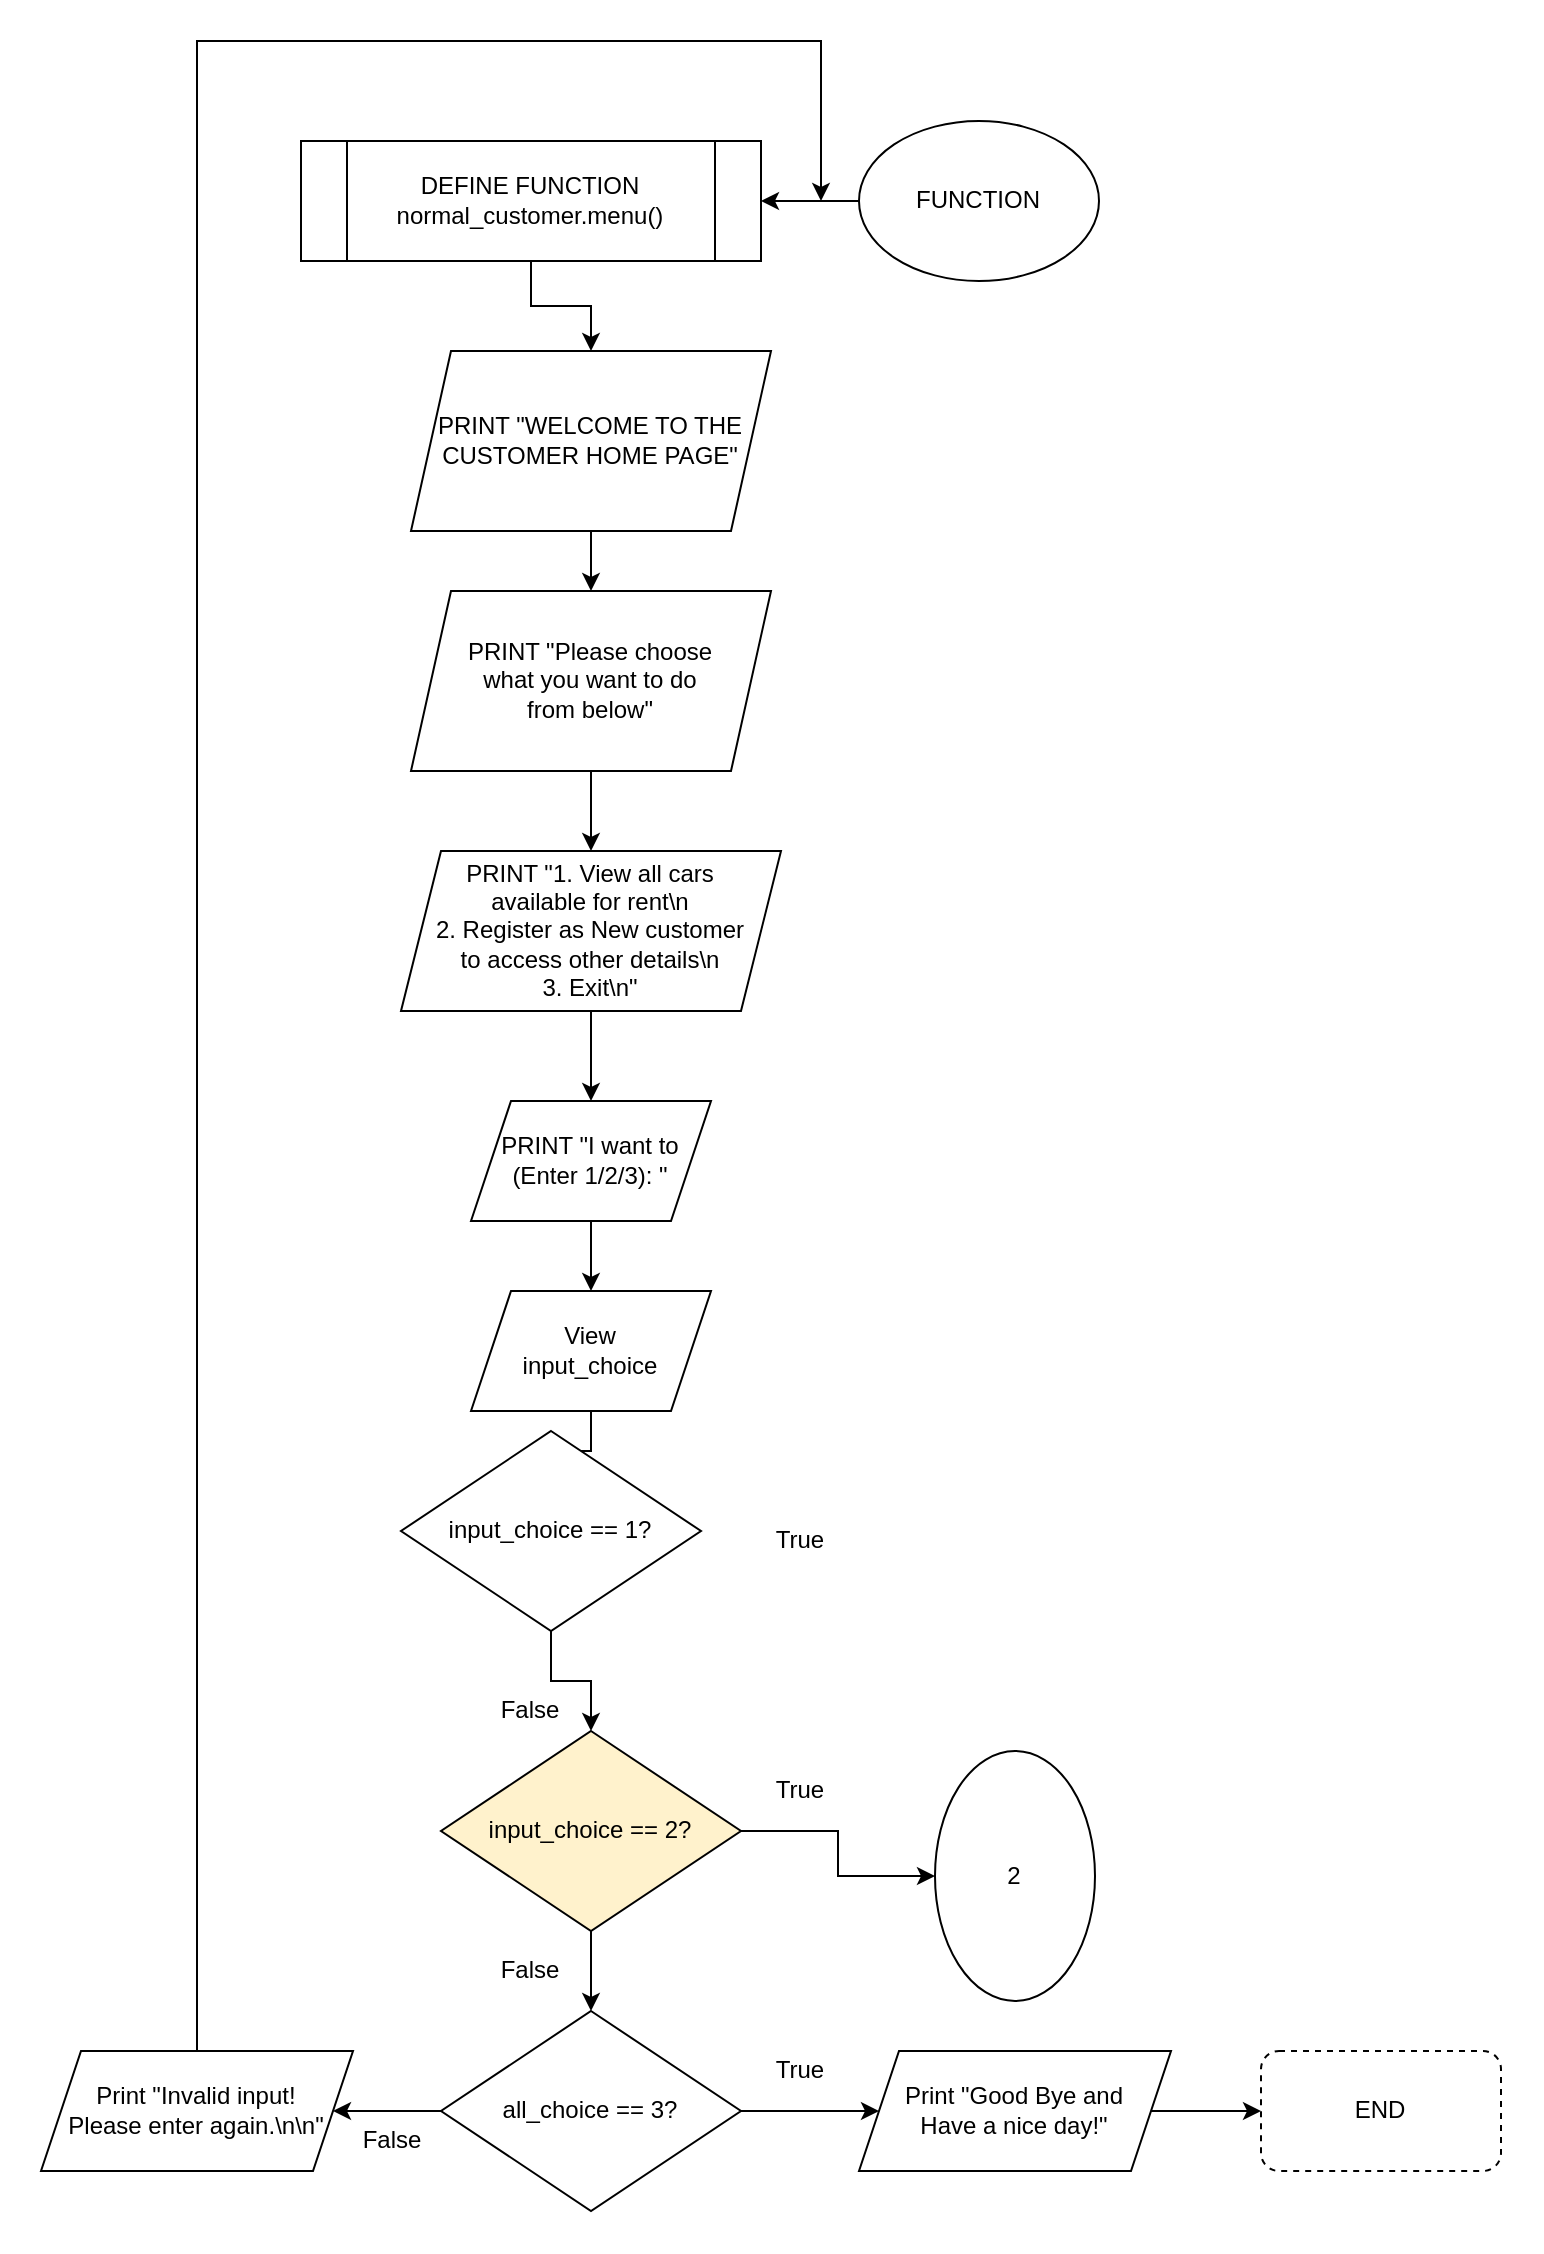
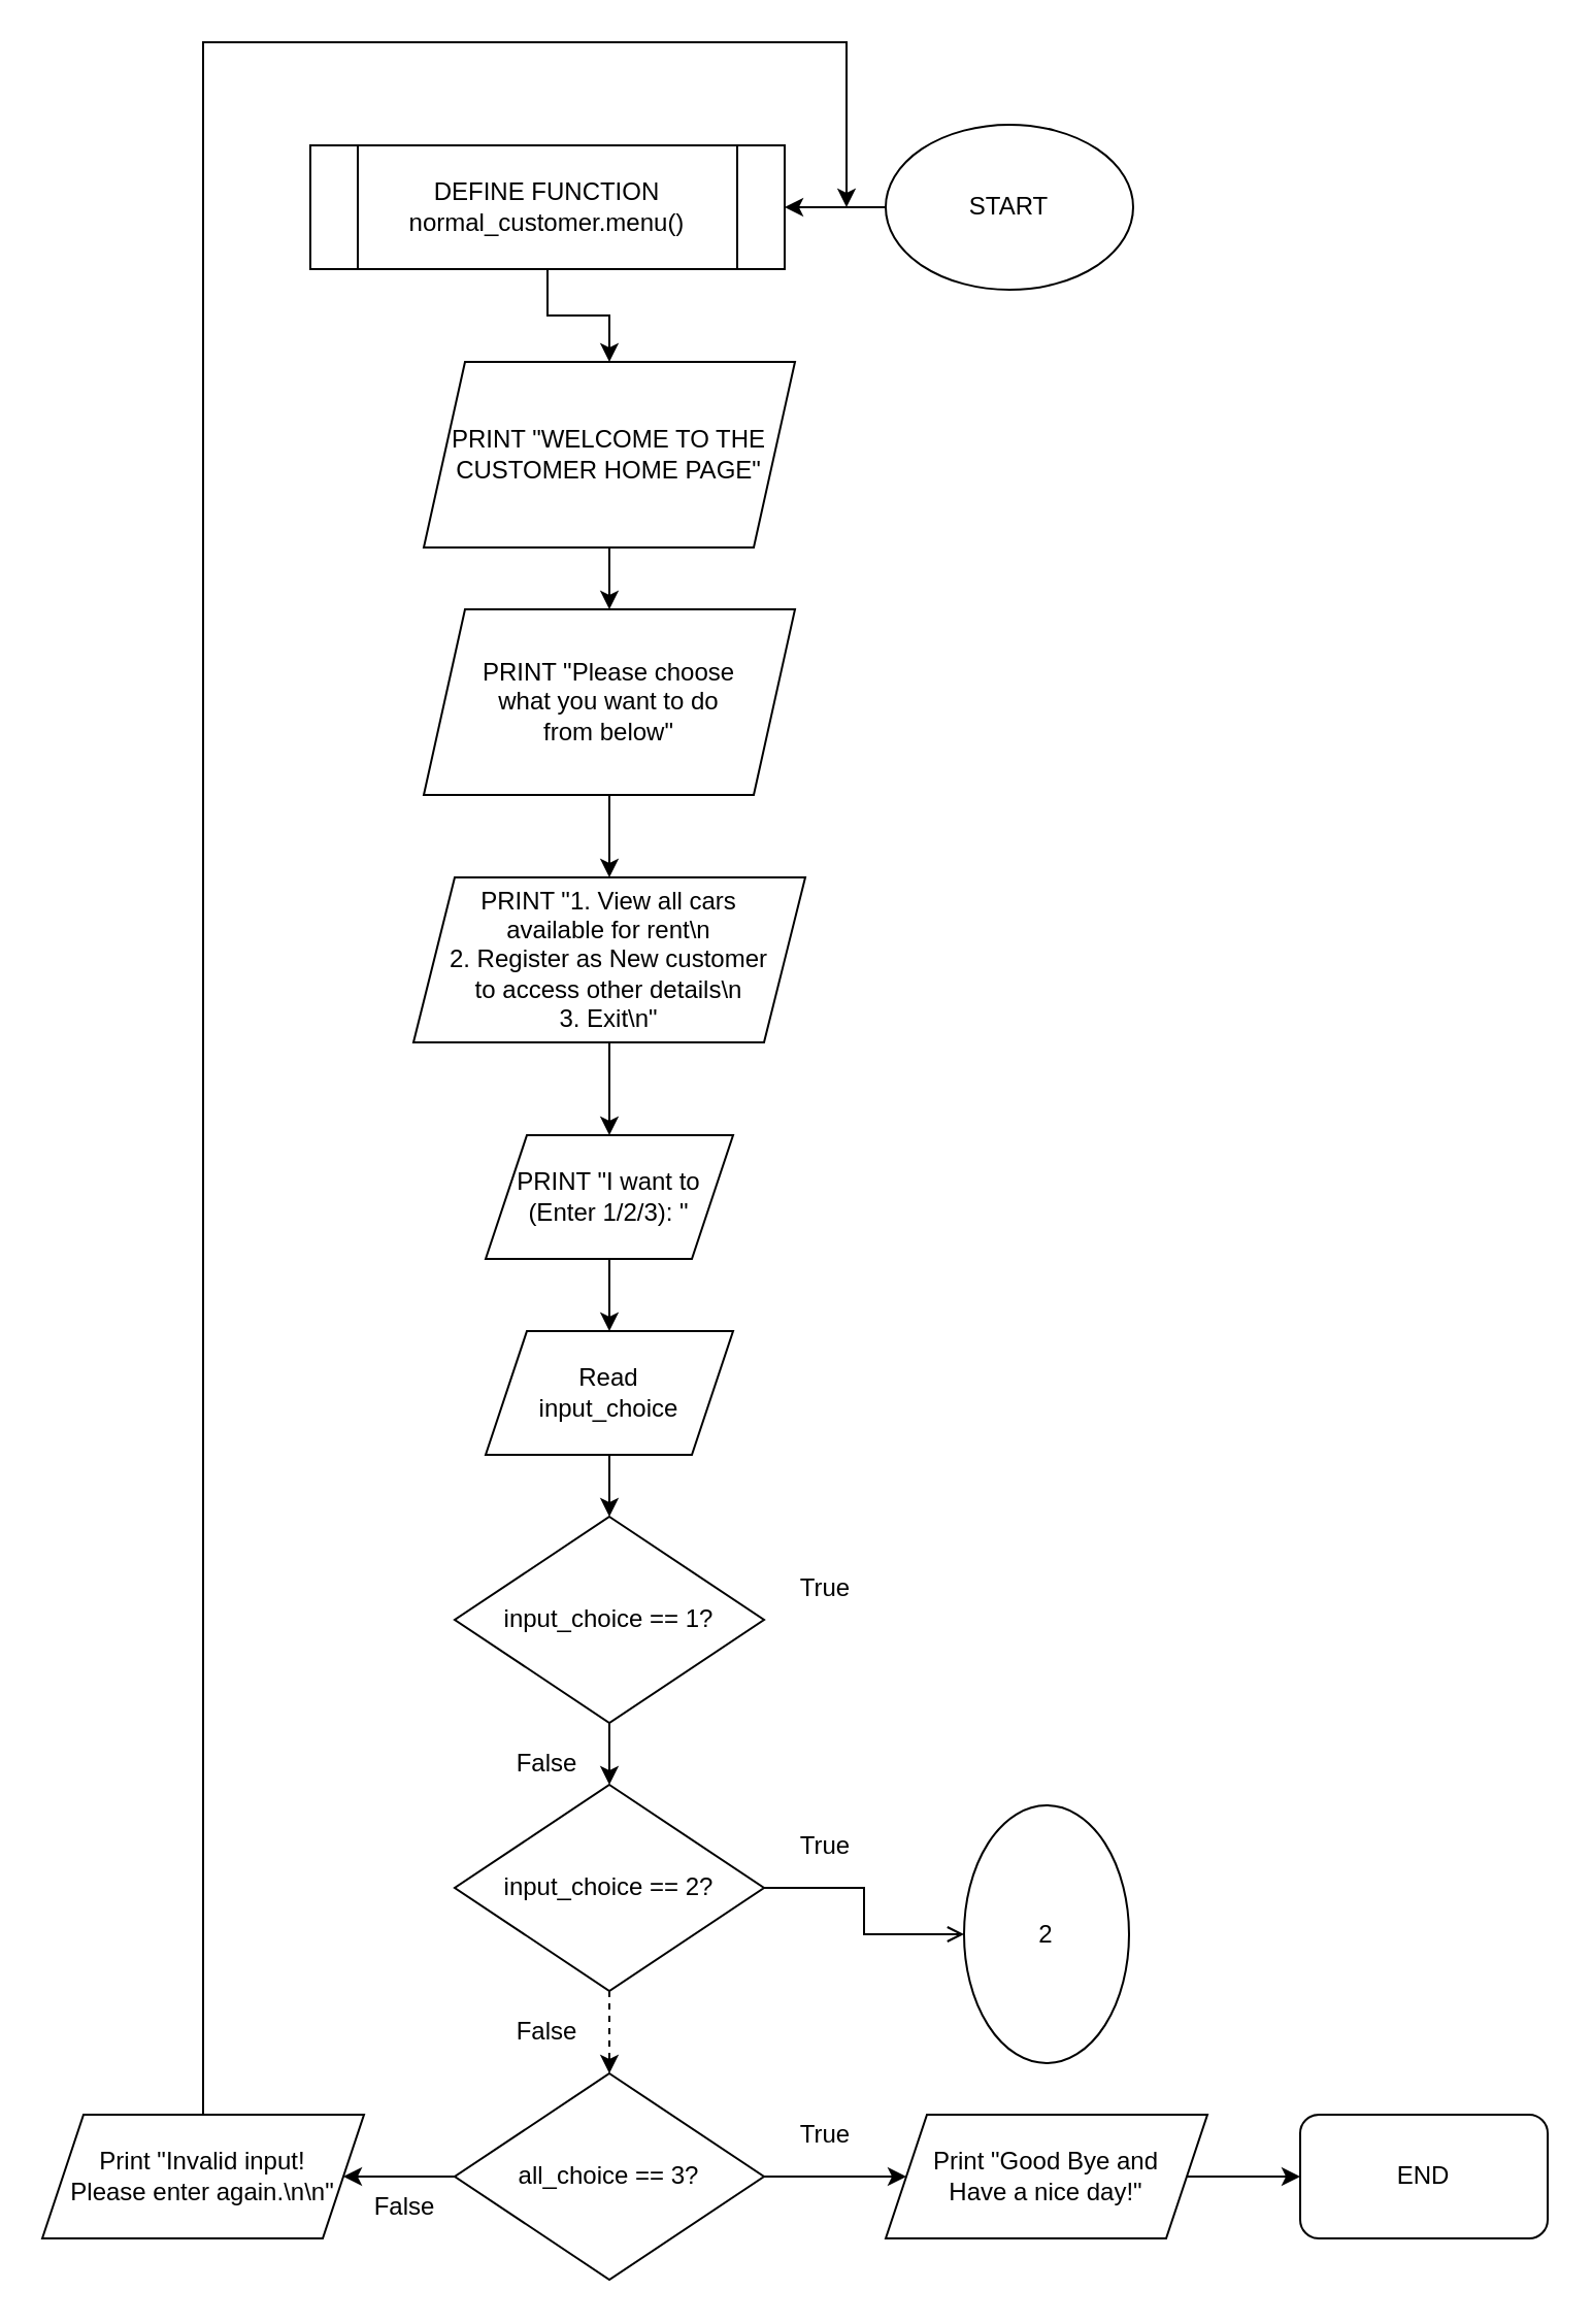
- <mxCell id="35" value="FUNCTION" style="ellipse;whiteSpace=wrap;html=1;" vertex="1" parent="1"><mxGeometry x="429" y="60" width="120" height="80" as="geometry" /></mxCell>
+ <mxCell id="35" value="START" style="ellipse;whiteSpace=wrap;html=1;" vertex="1" parent="1"><mxGeometry x="429" y="60" width="120" height="80" as="geometry" /></mxCell>
- <mxCell id="11" value="&lt;div&gt;View &lt;br&gt;&lt;/div&gt;&lt;div&gt;input_choice&lt;/div&gt;" style="shape=parallelogram;perimeter=parallelogramPerimeter;whiteSpace=wrap;html=1;fixedSize=1;" vertex="1" parent="1"><mxGeometry x="235" y="645" width="120" height="60" as="geometry" /></mxCell>
+ <mxCell id="11" value="&lt;div&gt;Read &lt;br&gt;&lt;/div&gt;&lt;div&gt;input_choice&lt;/div&gt;" style="shape=parallelogram;perimeter=parallelogramPerimeter;whiteSpace=wrap;html=1;fixedSize=1;" vertex="1" parent="1"><mxGeometry x="235" y="645" width="120" height="60" as="geometry" /></mxCell>
- <mxCell id="13" value="&lt;div&gt;input_choice == 1?&lt;br&gt;&lt;/div&gt;" style="rhombus;whiteSpace=wrap;html=1;" vertex="1" parent="1"><mxGeometry x="200" y="715" width="150" height="100" as="geometry" /></mxCell>
+ <mxCell id="13" value="&lt;div&gt;input_choice == 1?&lt;br&gt;&lt;/div&gt;" style="rhombus;whiteSpace=wrap;html=1;" vertex="1" parent="1"><mxGeometry x="220" y="735" width="150" height="100" as="geometry" /></mxCell>
- <mxCell id="16" value="&lt;div&gt;input_choice == 2?&lt;br&gt;&lt;/div&gt;" style="rhombus;whiteSpace=wrap;html=1;fillColor=#fff2cc;" vertex="1" parent="1"><mxGeometry x="220" y="865" width="150" height="100" as="geometry" /></mxCell>
+ <mxCell id="16" value="&lt;div&gt;input_choice == 2?&lt;br&gt;&lt;/div&gt;" style="rhombus;whiteSpace=wrap;html=1;" vertex="1" parent="1"><mxGeometry x="220" y="865" width="150" height="100" as="geometry" /></mxCell>
- <mxCell id="15" value="" style="edgeStyle=orthogonalEdgeStyle;rounded=0;orthogonalLoop=1;jettySize=auto;html=1;" edge="1" parent="1" source="16" target="22"><mxGeometry relative="1" as="geometry" /></mxCell>
+ <mxCell id="15" value="" style="edgeStyle=orthogonalEdgeStyle;rounded=0;orthogonalLoop=1;jettySize=auto;html=1;endArrow=open;" edge="1" parent="1" source="16" target="22"><mxGeometry relative="1" as="geometry" /></mxCell>
- <mxCell id="14" value="" style="edgeStyle=orthogonalEdgeStyle;rounded=0;orthogonalLoop=1;jettySize=auto;html=1;" edge="1" parent="1" source="16" target="19"><mxGeometry relative="1" as="geometry" /></mxCell>
+ <mxCell id="14" value="" style="edgeStyle=orthogonalEdgeStyle;rounded=0;orthogonalLoop=1;jettySize=auto;html=1;dashed=1;" edge="1" parent="1" source="16" target="19"><mxGeometry relative="1" as="geometry" /></mxCell>
- <mxCell id="27" value="END" style="rounded=1;whiteSpace=wrap;html=1;dashed=1;" vertex="1" parent="1"><mxGeometry x="630" y="1025" width="120" height="60" as="geometry" /></mxCell>
+ <mxCell id="27" value="END" style="rounded=1;whiteSpace=wrap;html=1;" vertex="1" parent="1"><mxGeometry x="630" y="1025" width="120" height="60" as="geometry" /></mxCell>
